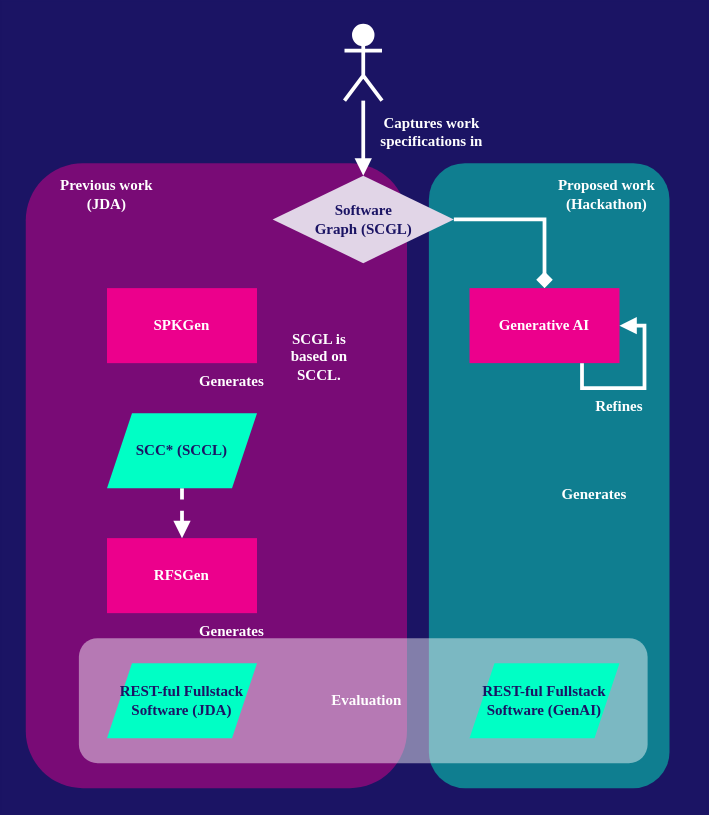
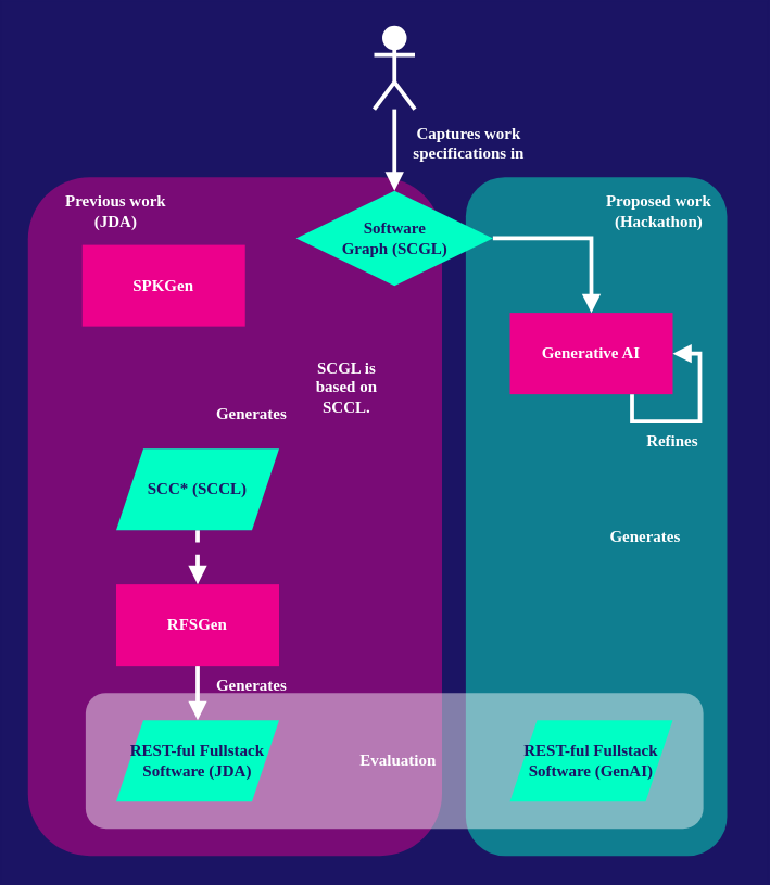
- <mxCell id="7" value="Software&lt;div&gt;Graph (SCGL)&lt;/div&gt;" style="rhombus;whiteSpace=wrap;html=1;fontFamily=Anaheim;fontSource=https%3A%2F%2Ffonts.googleapis.com%2Fcss%3Ffamily%3DAnaheim;strokeColor=none;fillColor=#e1d5e7;fontStyle=1;fontColor=#1b1464ff;" vertex="1" parent="1"><mxGeometry x="217.5" y="140" width="145" height="70" as="geometry" /></mxCell>
+ <mxCell id="7" value="Software&lt;div&gt;Graph (SCGL)&lt;/div&gt;" style="rhombus;whiteSpace=wrap;html=1;fontFamily=Anaheim;fontSource=https%3A%2F%2Ffonts.googleapis.com%2Fcss%3Ffamily%3DAnaheim;strokeColor=none;fillColor=#00ffc5;fontStyle=1;fontColor=#1b1464ff;" vertex="1" parent="1"><mxGeometry x="217.5" y="140" width="145" height="70" as="geometry" /></mxCell>
- <mxCell id="6" style="edgeStyle=orthogonalEdgeStyle;rounded=0;orthogonalLoop=1;jettySize=auto;html=1;exitX=1;exitY=0.5;exitDx=0;exitDy=0;entryX=0.5;entryY=0;entryDx=0;entryDy=0;fontFamily=Anaheim;fontSource=https%3A%2F%2Ffonts.googleapis.com%2Fcss%3Ffamily%3DAnaheim;endArrow=diamond;endFill=1;strokeWidth=3;strokeColor=#FFFFFF;" edge="1" parent="1" source="7" target="12"><mxGeometry relative="1" as="geometry" /></mxCell>
+ <mxCell id="6" style="edgeStyle=orthogonalEdgeStyle;rounded=0;orthogonalLoop=1;jettySize=auto;html=1;exitX=1;exitY=0.5;exitDx=0;exitDy=0;entryX=0.5;entryY=0;entryDx=0;entryDy=0;fontFamily=Anaheim;fontSource=https%3A%2F%2Ffonts.googleapis.com%2Fcss%3Ffamily%3DAnaheim;endArrow=block;endFill=1;strokeWidth=3;strokeColor=#FFFFFF;" edge="1" parent="1" source="7" target="12"><mxGeometry relative="1" as="geometry" /></mxCell>
- <mxCell id="8" value="SPKGen" style="rounded=0;whiteSpace=wrap;html=1;fontFamily=Anaheim;fontSource=https%3A%2F%2Ffonts.googleapis.com%2Fcss%3Ffamily%3DAnaheim;strokeColor=none;fillColor=#ec008cff;fontColor=#FFFFFF;fontStyle=1" vertex="1" parent="1"><mxGeometry x="85" y="230" width="120" height="60" as="geometry" /></mxCell>
+ <mxCell id="8" value="SPKGen" style="rounded=0;whiteSpace=wrap;html=1;fontFamily=Anaheim;fontSource=https%3A%2F%2Ffonts.googleapis.com%2Fcss%3Ffamily%3DAnaheim;strokeColor=none;fillColor=#ec008cff;fontColor=#FFFFFF;fontStyle=1" vertex="1" parent="1"><mxGeometry x="60" y="180" width="120" height="60" as="geometry" /></mxCell>
+ <mxCell id="24" style="edgeStyle=orthogonalEdgeStyle;rounded=0;orthogonalLoop=1;jettySize=auto;html=1;exitX=0.5;exitY=1;exitDx=0;exitDy=0;entryX=0.5;entryY=0;entryDx=0;entryDy=0;fontFamily=Anaheim;fontSource=https%3A%2F%2Ffonts.googleapis.com%2Fcss%3Ffamily%3DAnaheim;endArrow=block;endFill=1;strokeWidth=3;strokeColor=#FFFFFF;" edge="1" parent="1" source="11" target="25"><mxGeometry relative="1" as="geometry" /></mxCell>
